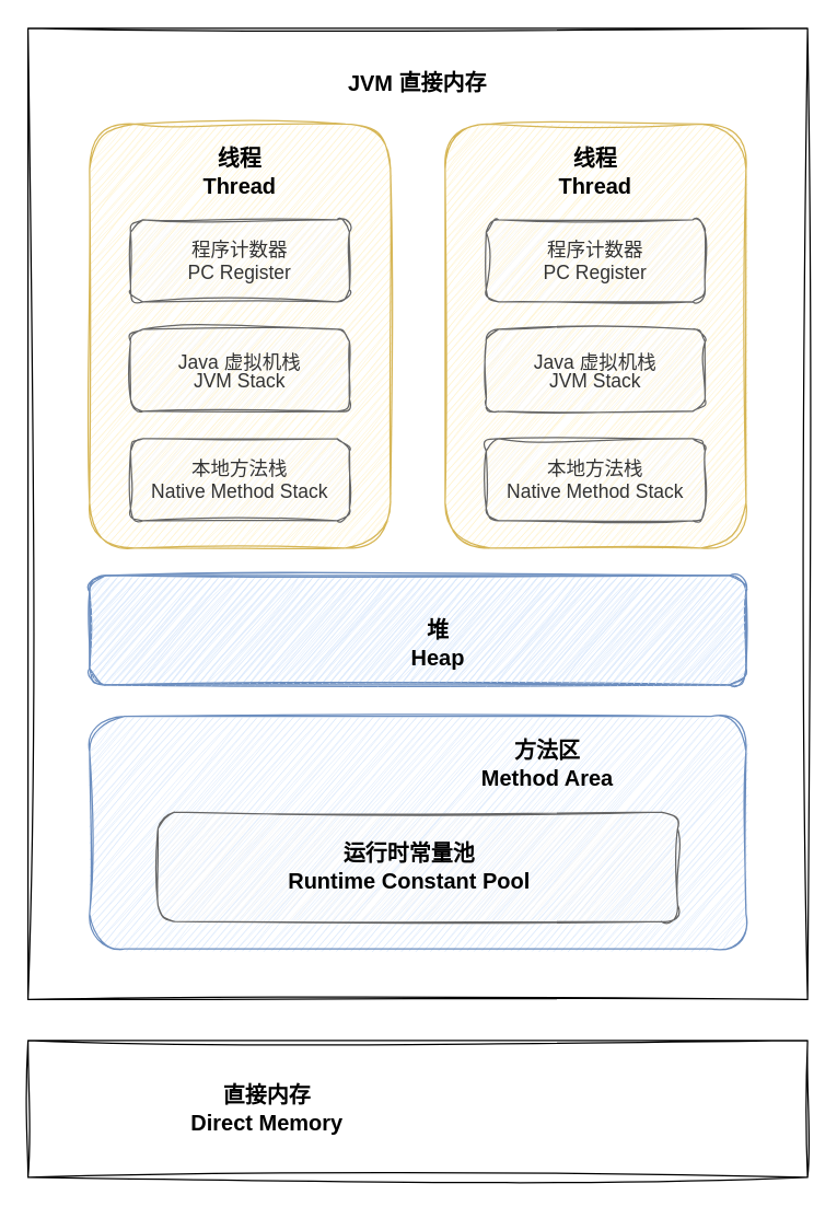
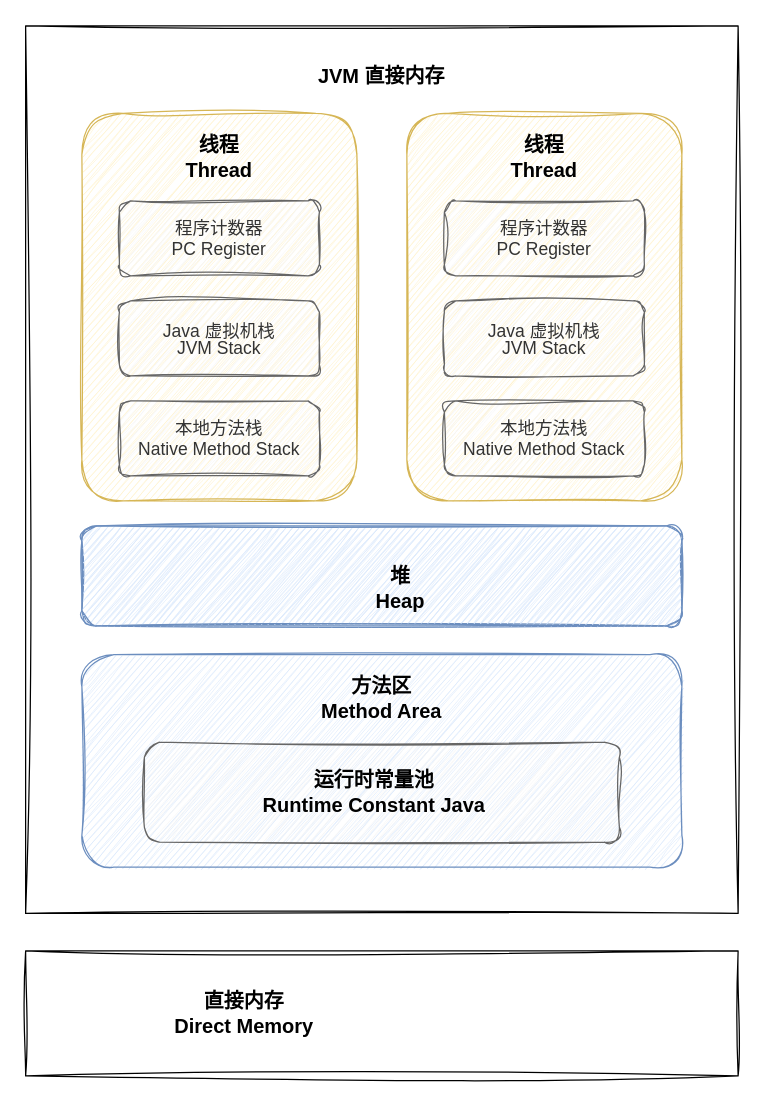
- <mxCell id="14" value="&lt;div&gt;方法区&lt;/div&gt;&lt;div&gt;Method Area&lt;/div&gt;" style="text;html=1;strokeColor=none;fillColor=none;align=center;verticalAlign=middle;whiteSpace=wrap;rounded=0;fontSize=16;fontStyle=1;container=0;" vertex="1" parent="2"><mxGeometry x="320" y="513" width="120" height="50" as="geometry" /></mxCell>
+ <mxCell id="14" value="&lt;div&gt;方法区&lt;/div&gt;&lt;div&gt;Method Area&lt;/div&gt;" style="text;html=1;strokeColor=none;fillColor=none;align=center;verticalAlign=middle;whiteSpace=wrap;rounded=0;fontSize=16;fontStyle=1;container=0;" vertex="1" parent="2"><mxGeometry x="225" y="513" width="120" height="50" as="geometry" /></mxCell>
- <mxCell id="13" value="&lt;div&gt;运行时常量池&lt;/div&gt;&lt;div&gt;Runtime Constant Pool&lt;/div&gt;" style="text;html=1;strokeColor=none;fillColor=none;align=center;verticalAlign=middle;whiteSpace=wrap;rounded=0;fontSize=16;fontStyle=1;container=0;" vertex="1" parent="2"><mxGeometry x="144" y="583" width="270" height="60" as="geometry" /></mxCell>
+ <mxCell id="13" value="&lt;div&gt;运行时常量池&lt;/div&gt;&lt;div&gt;Runtime Constant Java&lt;/div&gt;" style="text;html=1;strokeColor=none;fillColor=none;align=center;verticalAlign=middle;whiteSpace=wrap;rounded=0;fontSize=16;fontStyle=1;container=0;" vertex="1" parent="2"><mxGeometry x="144" y="583" width="270" height="60" as="geometry" /></mxCell>
